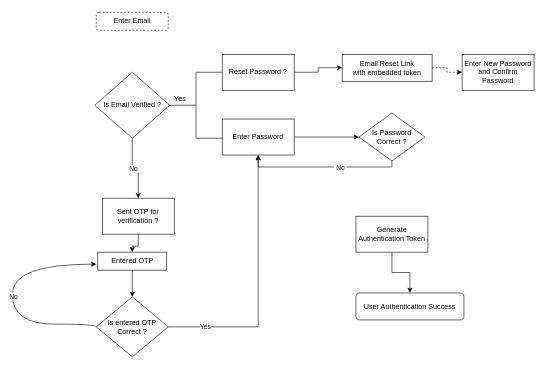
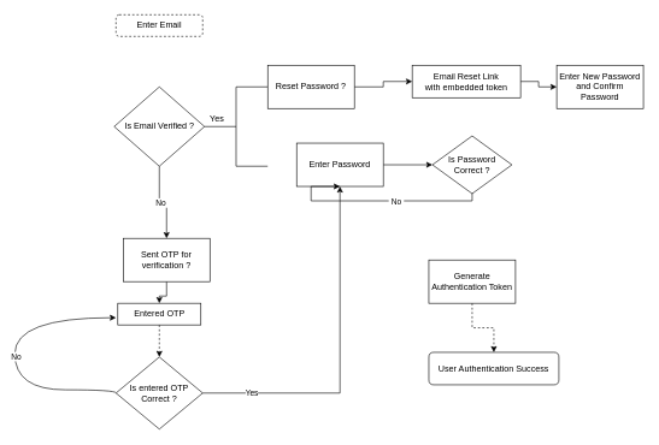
- <mxCell id="27" value="" style="edgeStyle=orthogonalEdgeStyle;rounded=0;orthogonalLoop=1;jettySize=auto;html=1;dashed=1;" edge="1" parent="1" source="28" target="29"><mxGeometry relative="1" as="geometry" /></mxCell>
+ <mxCell id="27" value="" style="edgeStyle=orthogonalEdgeStyle;rounded=0;orthogonalLoop=1;jettySize=auto;html=1;" edge="1" parent="1" source="28" target="29"><mxGeometry relative="1" as="geometry" /></mxCell>
- <mxCell id="7" value="Enter Password" style="whiteSpace=wrap;html=1;movable=1;resizable=1;rotatable=1;deletable=1;editable=1;locked=0;connectable=1;rounded=0;" vertex="1" parent="1"><mxGeometry x="370" y="198" width="120" height="60" as="geometry" /></mxCell>
+ <mxCell id="7" value="Enter Password" style="whiteSpace=wrap;html=1;movable=1;resizable=1;rotatable=1;deletable=1;editable=1;locked=0;connectable=1;rounded=0;" vertex="1" parent="1"><mxGeometry x="410" y="198" width="120" height="60" as="geometry" /></mxCell>
- <mxCell id="20" value="" style="edgeStyle=orthogonalEdgeStyle;rounded=0;orthogonalLoop=1;jettySize=auto;html=1;" edge="1" parent="1" source="21" target="22"><mxGeometry relative="1" as="geometry" /></mxCell>
+ <mxCell id="20" value="" style="edgeStyle=orthogonalEdgeStyle;rounded=0;orthogonalLoop=1;jettySize=auto;html=1;dashed=1;" edge="1" parent="1" source="21" target="22"><mxGeometry relative="1" as="geometry" /></mxCell>
- <mxCell id="15" value="" style="edgeStyle=orthogonalEdgeStyle;rounded=0;orthogonalLoop=1;jettySize=auto;html=1;" edge="1" parent="1" source="16" target="14"><mxGeometry relative="1" as="geometry" /></mxCell>
+ <mxCell id="15" value="" style="edgeStyle=orthogonalEdgeStyle;rounded=0;orthogonalLoop=1;jettySize=auto;html=1;dashed=1;" edge="1" parent="1" source="16" target="14"><mxGeometry relative="1" as="geometry" /></mxCell>
